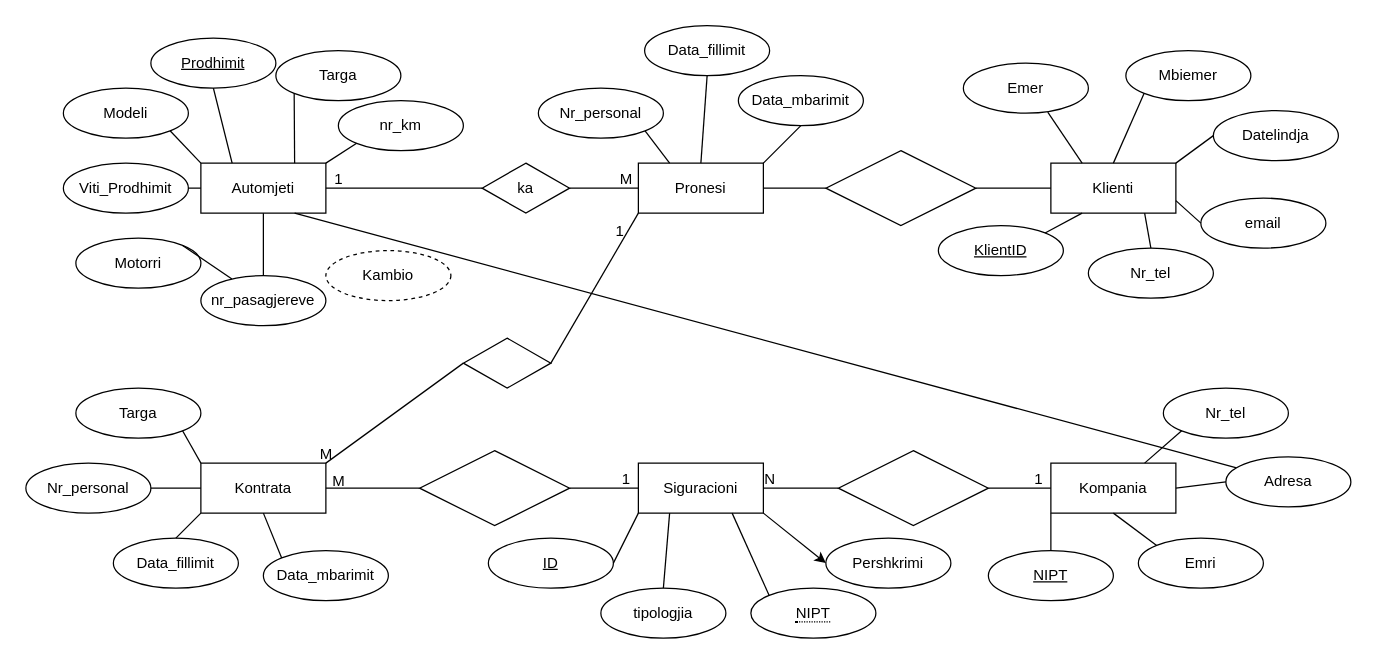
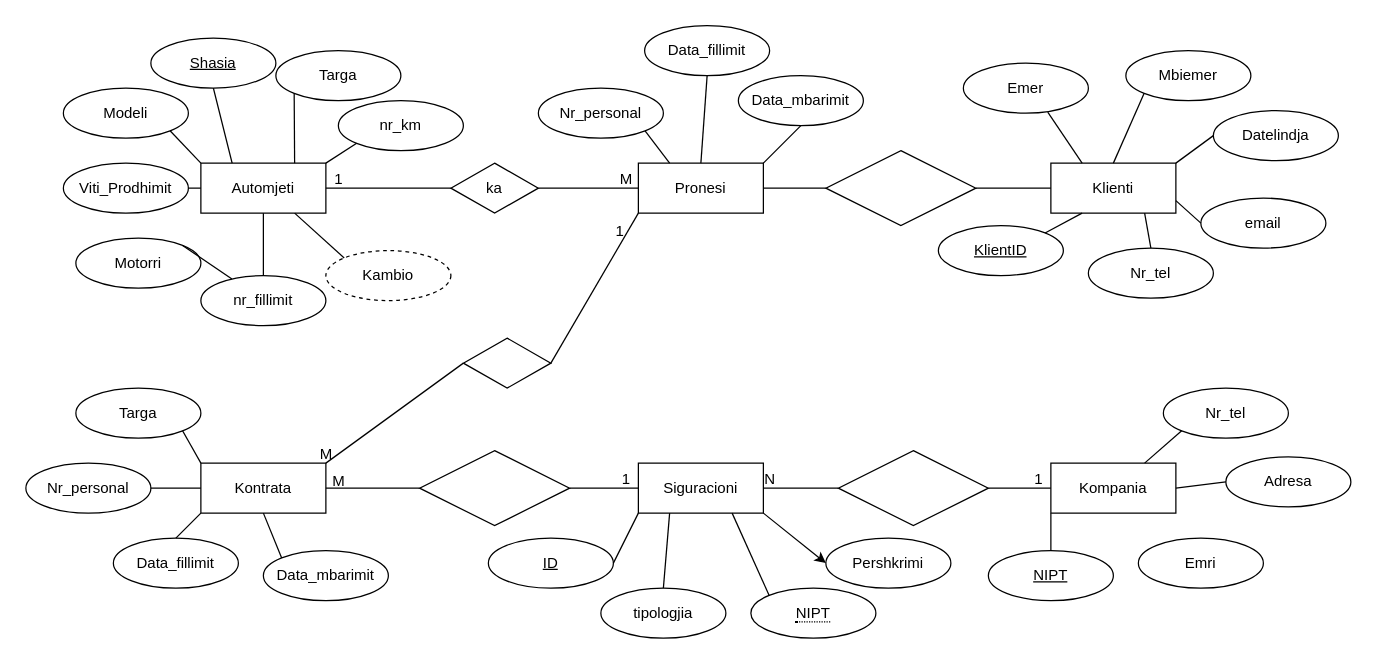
- <mxCell id="8" value="Prodhimit" style="ellipse;whiteSpace=wrap;html=1;align=center;fontStyle=4;" vertex="1" parent="1"><mxGeometry y="30" width="100" height="40" as="geometry" x="120" /></mxCell>
+ <mxCell id="8" value="Shasia" style="ellipse;whiteSpace=wrap;html=1;align=center;fontStyle=4;" vertex="1" parent="1"><mxGeometry y="30" width="100" height="40" as="geometry" x="120" /></mxCell>
- <mxCell id="18" value="ka" style="shape=rhombus;perimeter=rhombusPerimeter;whiteSpace=wrap;html=1;align=center;" vertex="1" parent="1"><mxGeometry x="385" y="130" width="70" height="40" as="geometry" /></mxCell>
+ <mxCell id="18" value="ka" style="shape=rhombus;perimeter=rhombusPerimeter;whiteSpace=wrap;html=1;align=center;" vertex="1" parent="1"><mxGeometry x="360" y="130" width="70" height="40" as="geometry" /></mxCell>
- <mxCell id="15" value="nr_pasagjereve" style="ellipse;whiteSpace=wrap;html=1;align=center;" vertex="1" parent="1"><mxGeometry x="160" y="220" width="100" height="40" as="geometry" /></mxCell>
+ <mxCell id="15" value="nr_fillimit" style="ellipse;whiteSpace=wrap;html=1;align=center;" vertex="1" parent="1"><mxGeometry x="160" y="220" width="100" height="40" as="geometry" /></mxCell>
- <mxCell id="30" value="" style="endArrow=none;html=1;rounded=0;exitX=0.75;exitY=1;exitDx=0;exitDy=0;" edge="1" parent="1" source="3" target="64"><mxGeometry relative="1" as="geometry"><mxPoint x="260" y="190" as="sourcePoint" /><mxPoint x="420" y="190" as="targetPoint" /></mxGeometry></mxCell>
+ <mxCell id="30" value="" style="endArrow=none;html=1;rounded=0;exitX=0.75;exitY=1;exitDx=0;exitDy=0;entryX=0;entryY=0;entryDx=0;entryDy=0;" edge="1" parent="1" source="3" target="13"><mxGeometry relative="1" as="geometry"><mxPoint x="260" y="190" as="sourcePoint" /><mxPoint x="420" y="190" as="targetPoint" /></mxGeometry></mxCell>
- <mxCell id="68" value="" style="endArrow=none;html=1;rounded=0;exitX=0;exitY=0;exitDx=0;exitDy=0;entryX=0.5;entryY=1;entryDx=0;entryDy=0;" edge="1" parent="1" source="66" target="7"><mxGeometry relative="1" as="geometry"><mxPoint x="920" y="460" as="sourcePoint" /><mxPoint x="1080" y="460" as="targetPoint" /></mxGeometry></mxCell>
